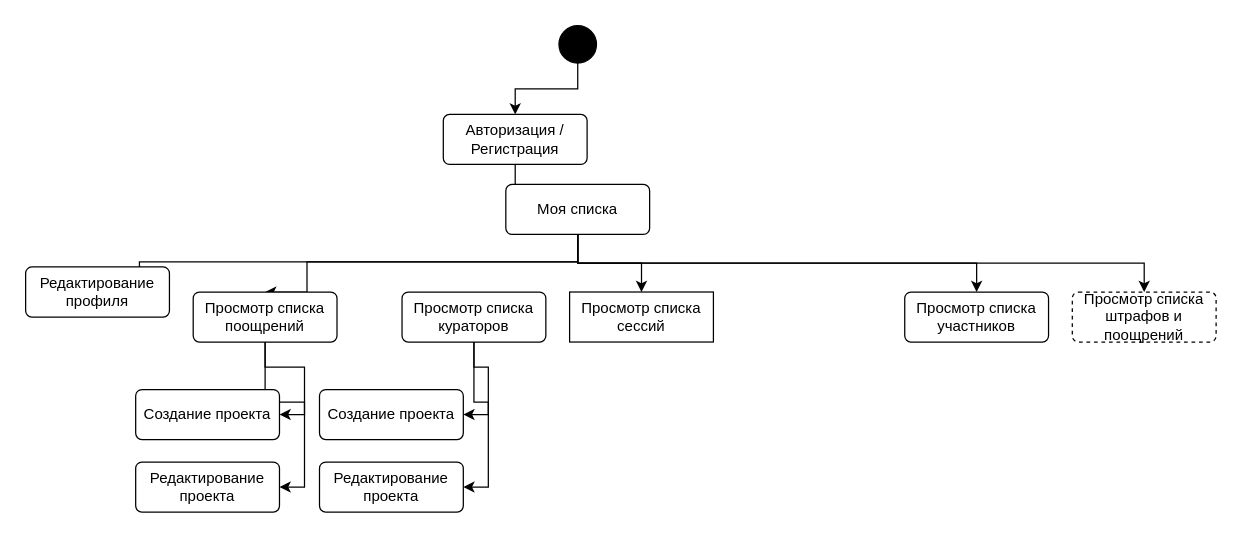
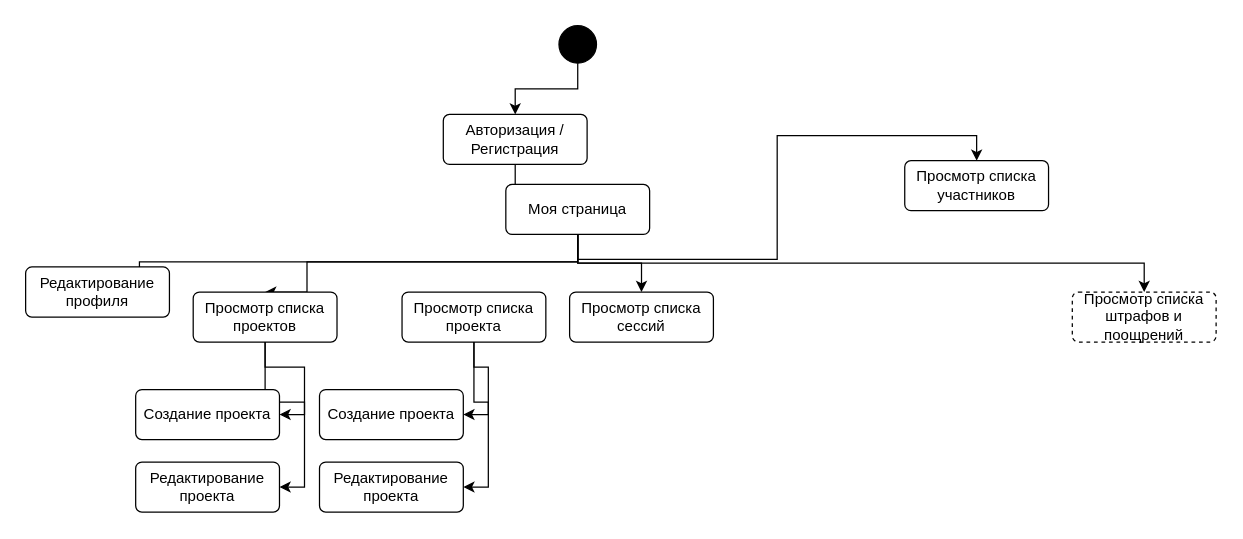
- <mxCell id="11" value="Моя списка" style="html=1;align=center;verticalAlign=middle;rounded=1;absoluteArcSize=1;arcSize=10;dashed=0;whiteSpace=wrap;" vertex="1" parent="1"><mxGeometry x="404" y="147" width="115" height="40" as="geometry" /></mxCell>
+ <mxCell id="11" value="Моя страница" style="html=1;align=center;verticalAlign=middle;rounded=1;absoluteArcSize=1;arcSize=10;dashed=0;whiteSpace=wrap;" vertex="1" parent="1"><mxGeometry x="404" y="147" width="115" height="40" as="geometry" /></mxCell>
- <mxCell id="15" value="Просмотр списка поощрений" style="html=1;align=center;verticalAlign=middle;rounded=1;absoluteArcSize=1;arcSize=10;dashed=0;whiteSpace=wrap;" vertex="1" parent="1"><mxGeometry x="154" y="233" width="115" height="40" as="geometry" /></mxCell>
+ <mxCell id="15" value="Просмотр списка проектов" style="html=1;align=center;verticalAlign=middle;rounded=1;absoluteArcSize=1;arcSize=10;dashed=0;whiteSpace=wrap;" vertex="1" parent="1"><mxGeometry x="154" y="233" width="115" height="40" as="geometry" /></mxCell>
- <mxCell id="18" value="Просмотр списка кураторов" style="html=1;align=center;verticalAlign=middle;rounded=1;absoluteArcSize=1;arcSize=10;dashed=0;whiteSpace=wrap;" vertex="1" parent="1"><mxGeometry x="321" y="233" width="115" height="40" as="geometry" /></mxCell>
+ <mxCell id="18" value="Просмотр списка проекта" style="html=1;align=center;verticalAlign=middle;rounded=1;absoluteArcSize=1;arcSize=10;dashed=0;whiteSpace=wrap;" vertex="1" parent="1"><mxGeometry x="321" y="233" width="115" height="40" as="geometry" /></mxCell>
- <mxCell id="19" value="Просмотр списка сессий" style="html=1;align=center;verticalAlign=middle;absoluteArcSize=1;arcSize=10;dashed=0;whiteSpace=wrap;rounded=0;" vertex="1" parent="1"><mxGeometry x="455" y="233" width="115" height="40" as="geometry" /></mxCell>
+ <mxCell id="19" value="Просмотр списка сессий" style="html=1;align=center;verticalAlign=middle;rounded=1;absoluteArcSize=1;arcSize=10;dashed=0;whiteSpace=wrap;" vertex="1" parent="1"><mxGeometry x="455" y="233" width="115" height="40" as="geometry" /></mxCell>
- <mxCell id="20" value="Просмотр списка участников" style="html=1;align=center;verticalAlign=middle;rounded=1;absoluteArcSize=1;arcSize=10;dashed=0;whiteSpace=wrap;" vertex="1" parent="1"><mxGeometry x="723" y="233" width="115" height="40" as="geometry" /></mxCell>
+ <mxCell id="20" value="Просмотр списка участников" style="html=1;align=center;verticalAlign=middle;rounded=1;absoluteArcSize=1;arcSize=10;dashed=0;whiteSpace=wrap;" vertex="1" parent="1"><mxGeometry x="723" y="128" width="115" height="40" as="geometry" /></mxCell>
